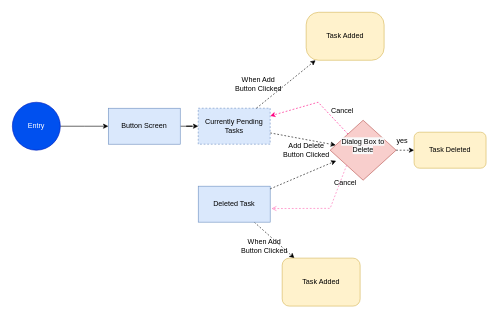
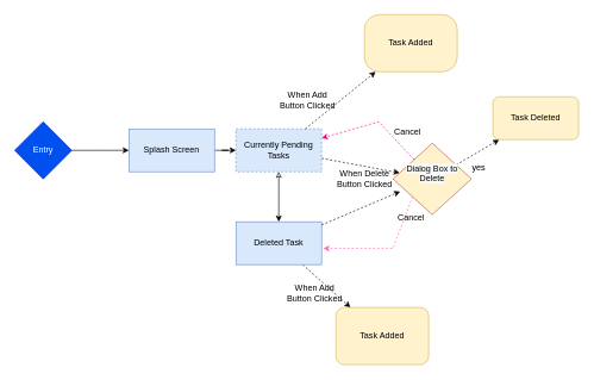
- <mxCell id="3" value="Entry&lt;br&gt;" style="ellipse;whiteSpace=wrap;html=1;fillColor=#0050ef;fontColor=#ffffff;strokeColor=#001DBC;" vertex="1" parent="1"><mxGeometry x="20" y="170" width="80" height="80" as="geometry" /></mxCell>
+ <mxCell id="3" value="Entry&lt;br&gt;" style="rhombus;whiteSpace=wrap;html=1;fillColor=#0050ef;fontColor=#ffffff;strokeColor=#001DBC;" vertex="1" parent="1"><mxGeometry x="20" y="170" width="80" height="80" as="geometry" /></mxCell>
- <mxCell id="5" value="Button Screen" style="rounded=0;whiteSpace=wrap;html=1;fillColor=#dae8fc;strokeColor=#6c8ebf;" vertex="1" parent="1"><mxGeometry x="180" y="180" width="120" height="60" as="geometry" /></mxCell>
+ <mxCell id="5" value="Splash Screen" style="rounded=0;whiteSpace=wrap;html=1;fillColor=#dae8fc;strokeColor=#6c8ebf;" vertex="1" parent="1"><mxGeometry x="180" y="180" width="120" height="60" as="geometry" /></mxCell>
- <mxCell id="15" value="Add Delete&lt;br&gt;Button Clicked" style="text;html=1;align=center;verticalAlign=middle;resizable=0;points=[];autosize=1;strokeColor=none;fillColor=none;" vertex="1" parent="1"><mxGeometry x="460" y="230" width="100" height="40" as="geometry" /></mxCell>
+ <mxCell id="15" value="When Delete&lt;br&gt;Button Clicked" style="text;html=1;align=center;verticalAlign=middle;resizable=0;points=[];autosize=1;strokeColor=none;fillColor=none;" vertex="1" parent="1"><mxGeometry x="460" y="230" width="100" height="40" as="geometry" /></mxCell>
- <mxCell id="20" value="&#10;&lt;span style=&quot;color: rgb(0, 0, 0); font-family: Helvetica; font-size: 12px; font-style: normal; font-variant-ligatures: normal; font-variant-caps: normal; font-weight: 400; letter-spacing: normal; orphans: 2; text-align: center; text-indent: 0px; text-transform: none; widows: 2; word-spacing: 0px; -webkit-text-stroke-width: 0px; background-color: rgb(248, 249, 250); text-decoration-thickness: initial; text-decoration-style: initial; text-decoration-color: initial; float: none; display: inline !important;&quot;&gt;Dialog Box to Delete&lt;/span&gt;&#10;&#10;" style="rhombus;whiteSpace=wrap;html=1;fillColor=#f8cecc;strokeColor=#b85450;" vertex="1" parent="1"><mxGeometry x="550" y="200" width="110" height="100" as="geometry" /></mxCell>
+ <mxCell id="20" value="&#10;&lt;span style=&quot;color: rgb(0, 0, 0); font-family: Helvetica; font-size: 12px; font-style: normal; font-variant-ligatures: normal; font-variant-caps: normal; font-weight: 400; letter-spacing: normal; orphans: 2; text-align: center; text-indent: 0px; text-transform: none; widows: 2; word-spacing: 0px; -webkit-text-stroke-width: 0px; background-color: rgb(248, 249, 250); text-decoration-thickness: initial; text-decoration-style: initial; text-decoration-color: initial; float: none; display: inline !important;&quot;&gt;Dialog Box to Delete&lt;/span&gt;&#10;&#10;" style="rhombus;whiteSpace=wrap;html=1;fillColor=#fff2cc;strokeColor=#b85450;" vertex="1" parent="1"><mxGeometry x="550" y="200" width="110" height="100" as="geometry" /></mxCell>
- <mxCell id="21" value="Task Deleted" style="rounded=1;whiteSpace=wrap;html=1;fillColor=#fff2cc;strokeColor=#d6b656;" vertex="1" parent="1"><mxGeometry x="690" y="220" width="120" height="60" as="geometry" /></mxCell>
+ <mxCell id="21" value="Task Deleted" style="rounded=1;whiteSpace=wrap;html=1;fillColor=#fff2cc;strokeColor=#d6b656;" vertex="1" parent="1"><mxGeometry x="690" y="135" width="120" height="60" as="geometry" /></mxCell>
+ <mxCell id="8" value="" style="rounded=0;orthogonalLoop=1;jettySize=auto;html=1;strokeColor=default;startArrow=classic;startFill=0;" edge="1" parent="1" source="7" target="10"><mxGeometry relative="1" as="geometry" /></mxCell>
- <mxCell id="23" value="" style="edgeStyle=none;rounded=0;orthogonalLoop=1;jettySize=auto;html=1;dashed=1;startArrow=none;startFill=0;strokeColor=#FF66B3;exitX=0;exitY=1;exitDx=0;exitDy=0;entryX=1.019;entryY=0.622;entryDx=0;entryDy=0;entryPerimeter=0;endArrow=open;" edge="1" parent="1" source="20" target="10"><mxGeometry relative="1" as="geometry"><mxPoint x="596.142" y="356.235" as="sourcePoint" /><mxPoint x="470" y="326.154" as="targetPoint" /><Array as="points"><mxPoint x="550" y="347" /></Array></mxGeometry></mxCell>
+ <mxCell id="23" value="" style="edgeStyle=none;rounded=0;orthogonalLoop=1;jettySize=auto;html=1;dashed=1;startArrow=none;startFill=0;strokeColor=#FF66B3;exitX=0;exitY=1;exitDx=0;exitDy=0;entryX=1.019;entryY=0.622;entryDx=0;entryDy=0;entryPerimeter=0;" edge="1" parent="1" source="20" target="10"><mxGeometry relative="1" as="geometry"><mxPoint x="596.142" y="356.235" as="sourcePoint" /><mxPoint x="470" y="326.154" as="targetPoint" /><Array as="points"><mxPoint x="550" y="347" /></Array></mxGeometry></mxCell>
